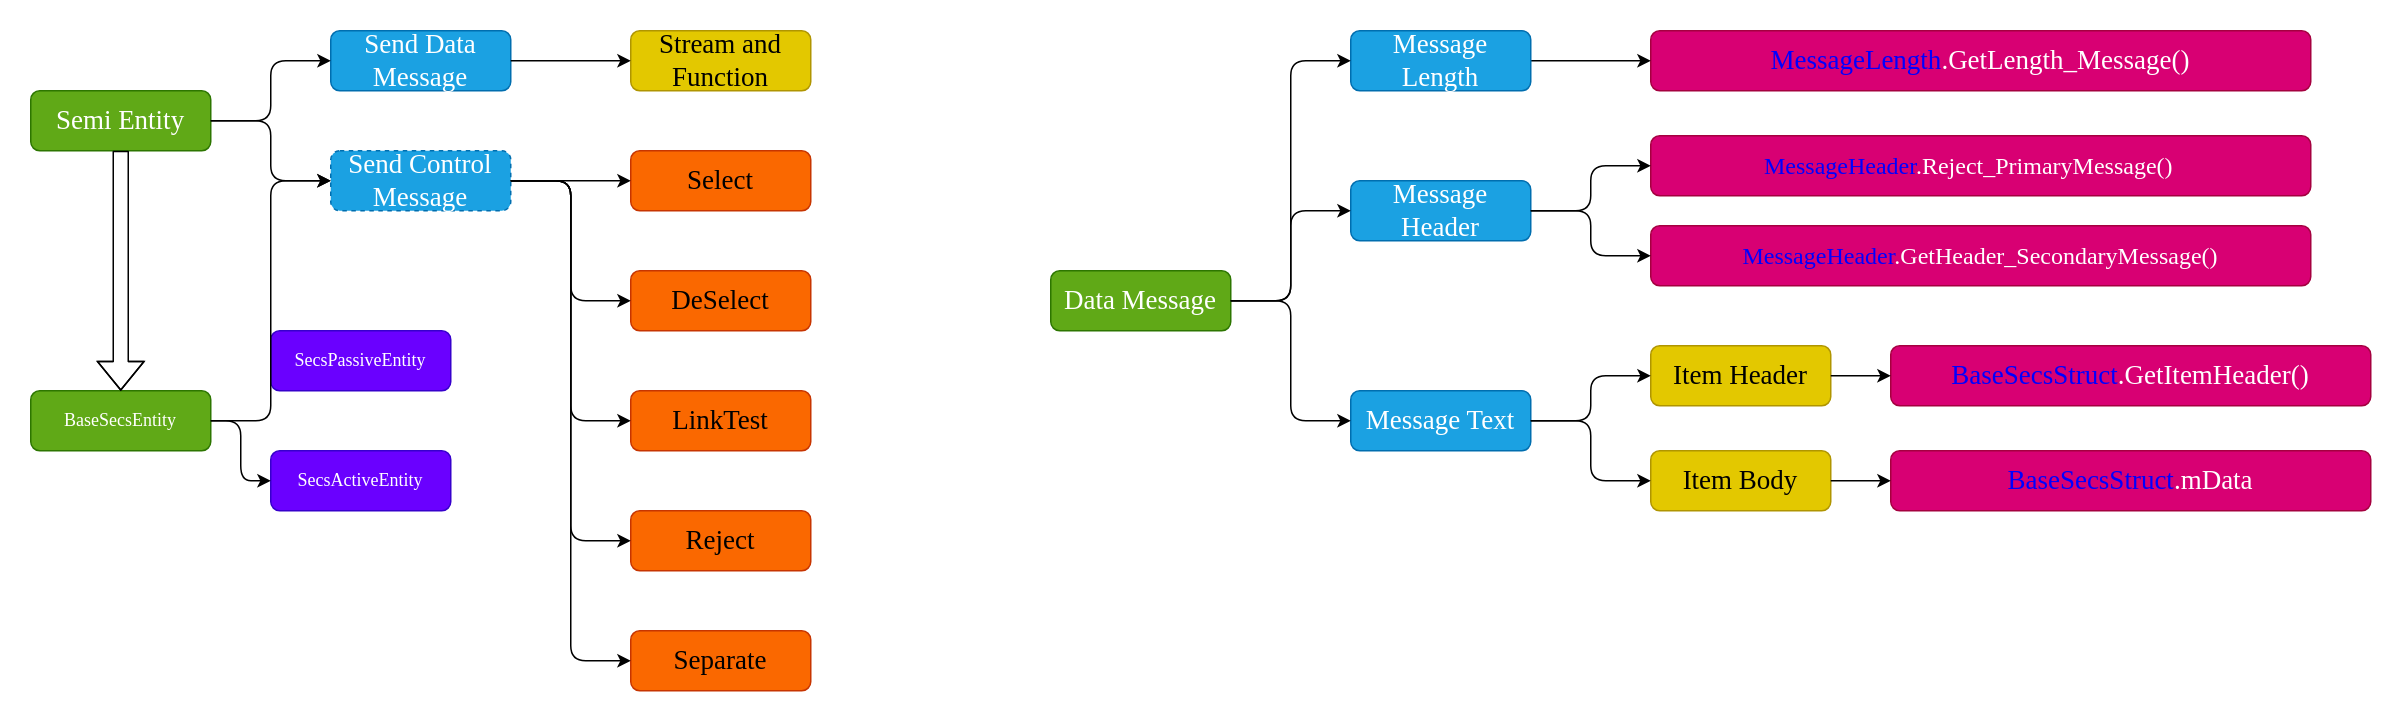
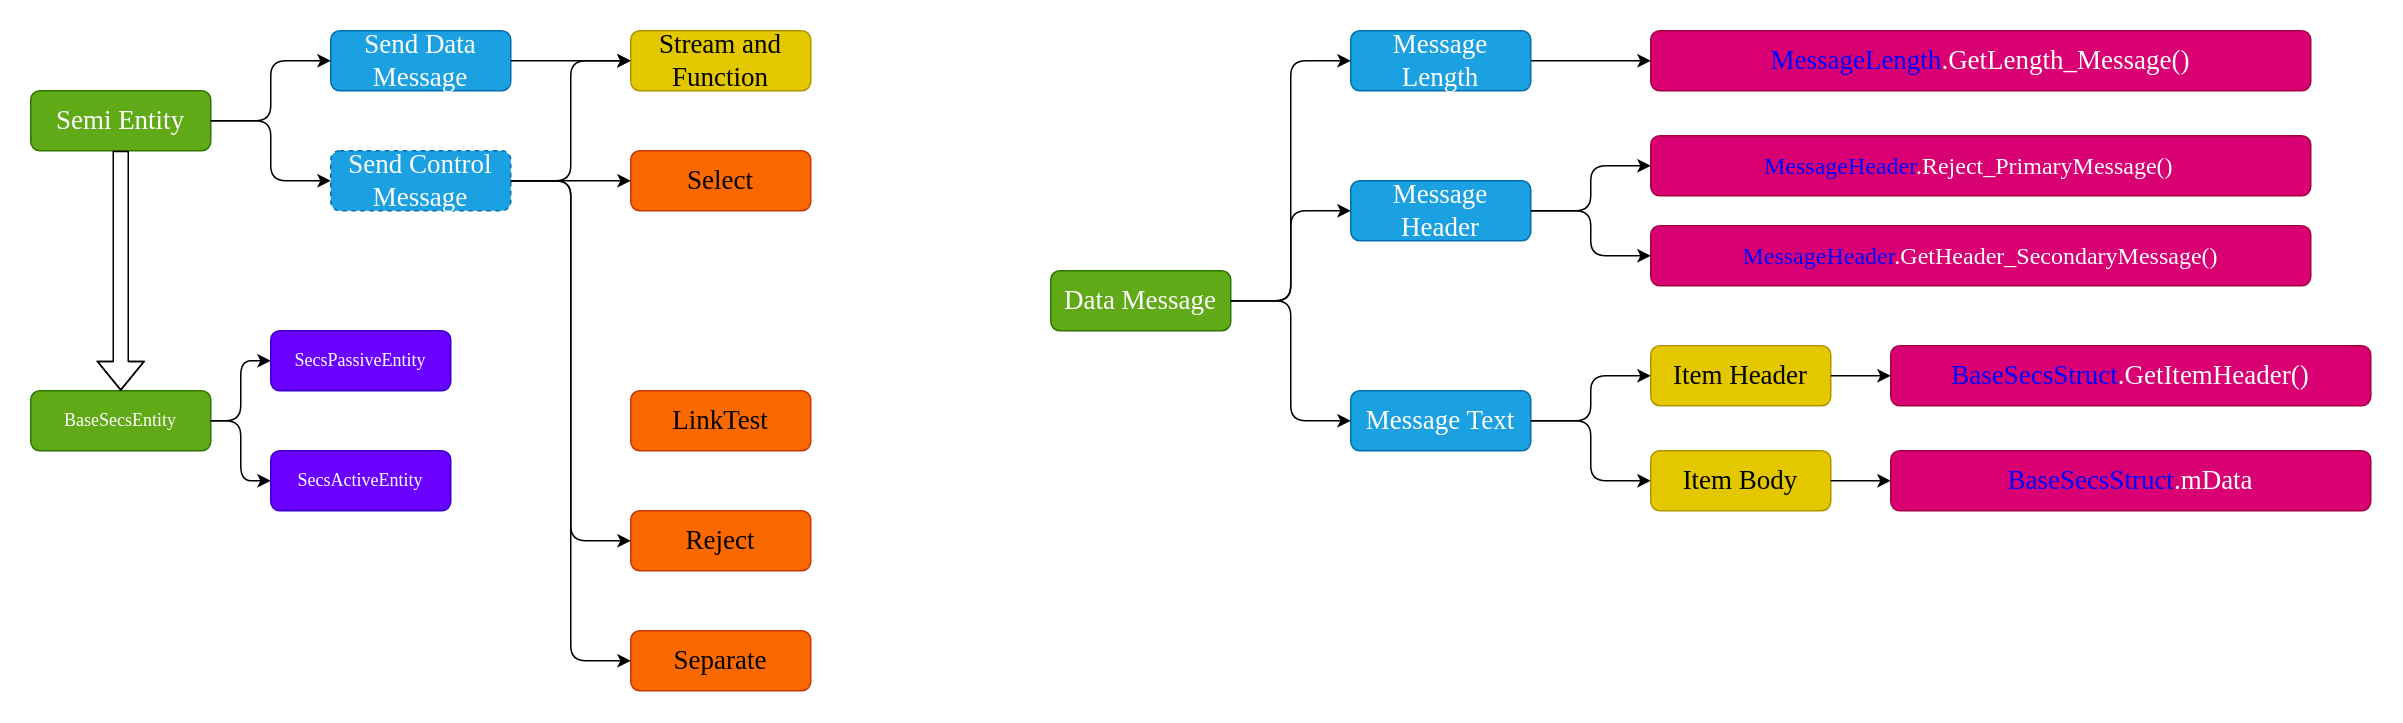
- <mxCell id="33" style="edgeStyle=elbowEdgeStyle;html=1;fontFamily=Comic Sans MS;fontSize=18;fontColor=default;rounded=1;movable=0;resizable=0;rotatable=0;deletable=0;editable=0;connectable=0;" parent="24" source="28" target="32" edge="1"><mxGeometry relative="1" as="geometry" /></mxCell>
- <mxCell id="32" value="DeSelect" style="rounded=1;whiteSpace=wrap;html=1;fontFamily=Comic Sans MS;strokeColor=#C73500;fontSize=18;fontColor=#000000;fillColor=#fa6800;movable=0;resizable=0;rotatable=0;deletable=0;editable=0;connectable=0;" parent="24" vertex="1"><mxGeometry x="400" y="160" width="120" height="40" as="geometry" /></mxCell>
- <mxCell id="45" value="" style="edgeStyle=elbowEdgeStyle;html=1;movable=0;resizable=0;rotatable=0;deletable=0;editable=0;connectable=0;" parent="24" source="42" target="28" edge="1"><mxGeometry relative="1" as="geometry" /></mxCell>
+ <mxCell id="45" value="" style="edgeStyle=elbowEdgeStyle;html=1;movable=0;resizable=0;rotatable=0;deletable=0;editable=0;connectable=0;" parent="24" source="42" target="44" edge="1"><mxGeometry relative="1" as="geometry" /></mxCell>
- <mxCell id="35" style="edgeStyle=elbowEdgeStyle;html=1;fontFamily=Comic Sans MS;fontSize=18;fontColor=default;rounded=1;movable=0;resizable=0;rotatable=0;deletable=0;editable=0;connectable=0;" parent="24" source="28" target="34" edge="1"><mxGeometry relative="1" as="geometry" /></mxCell>
+ <mxCell id="35" style="edgeStyle=elbowEdgeStyle;html=1;fontFamily=Comic Sans MS;fontSize=18;fontColor=default;rounded=1;movable=0;resizable=0;rotatable=0;deletable=0;editable=0;connectable=0;" parent="24" source="28" target="40" edge="1"><mxGeometry relative="1" as="geometry" /></mxCell>
